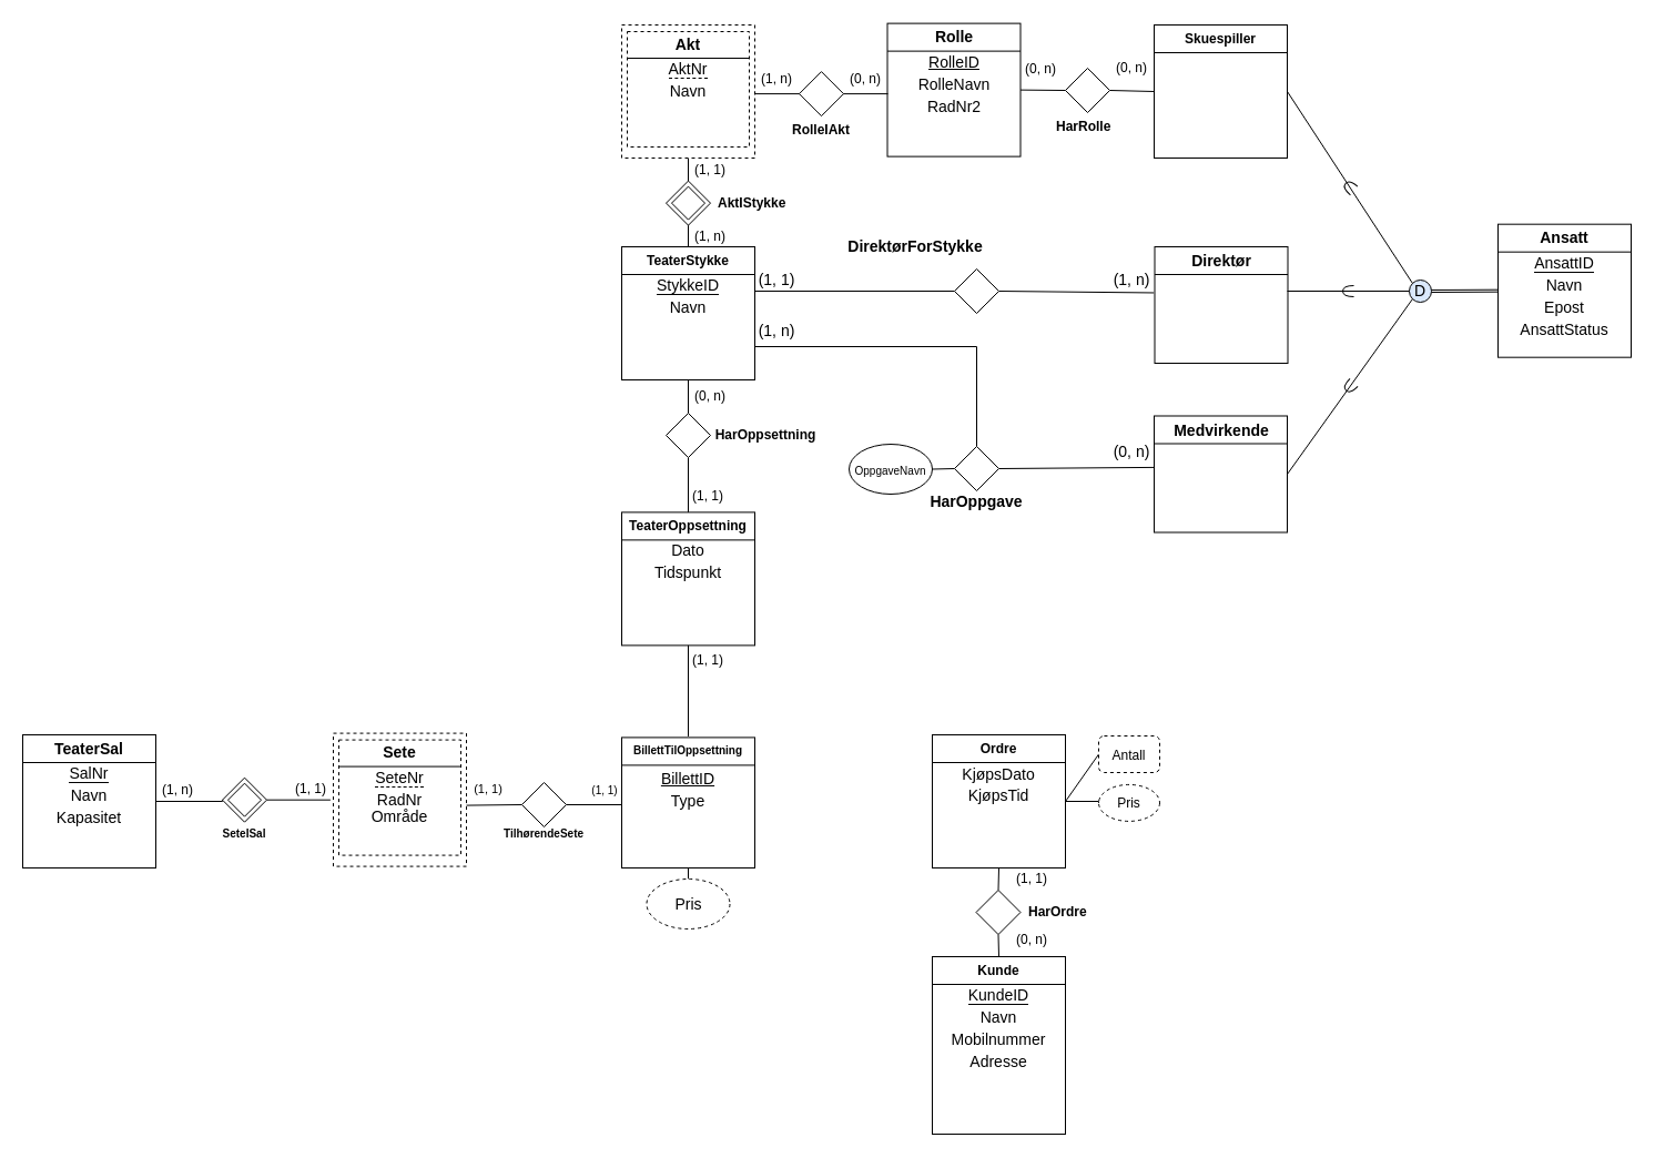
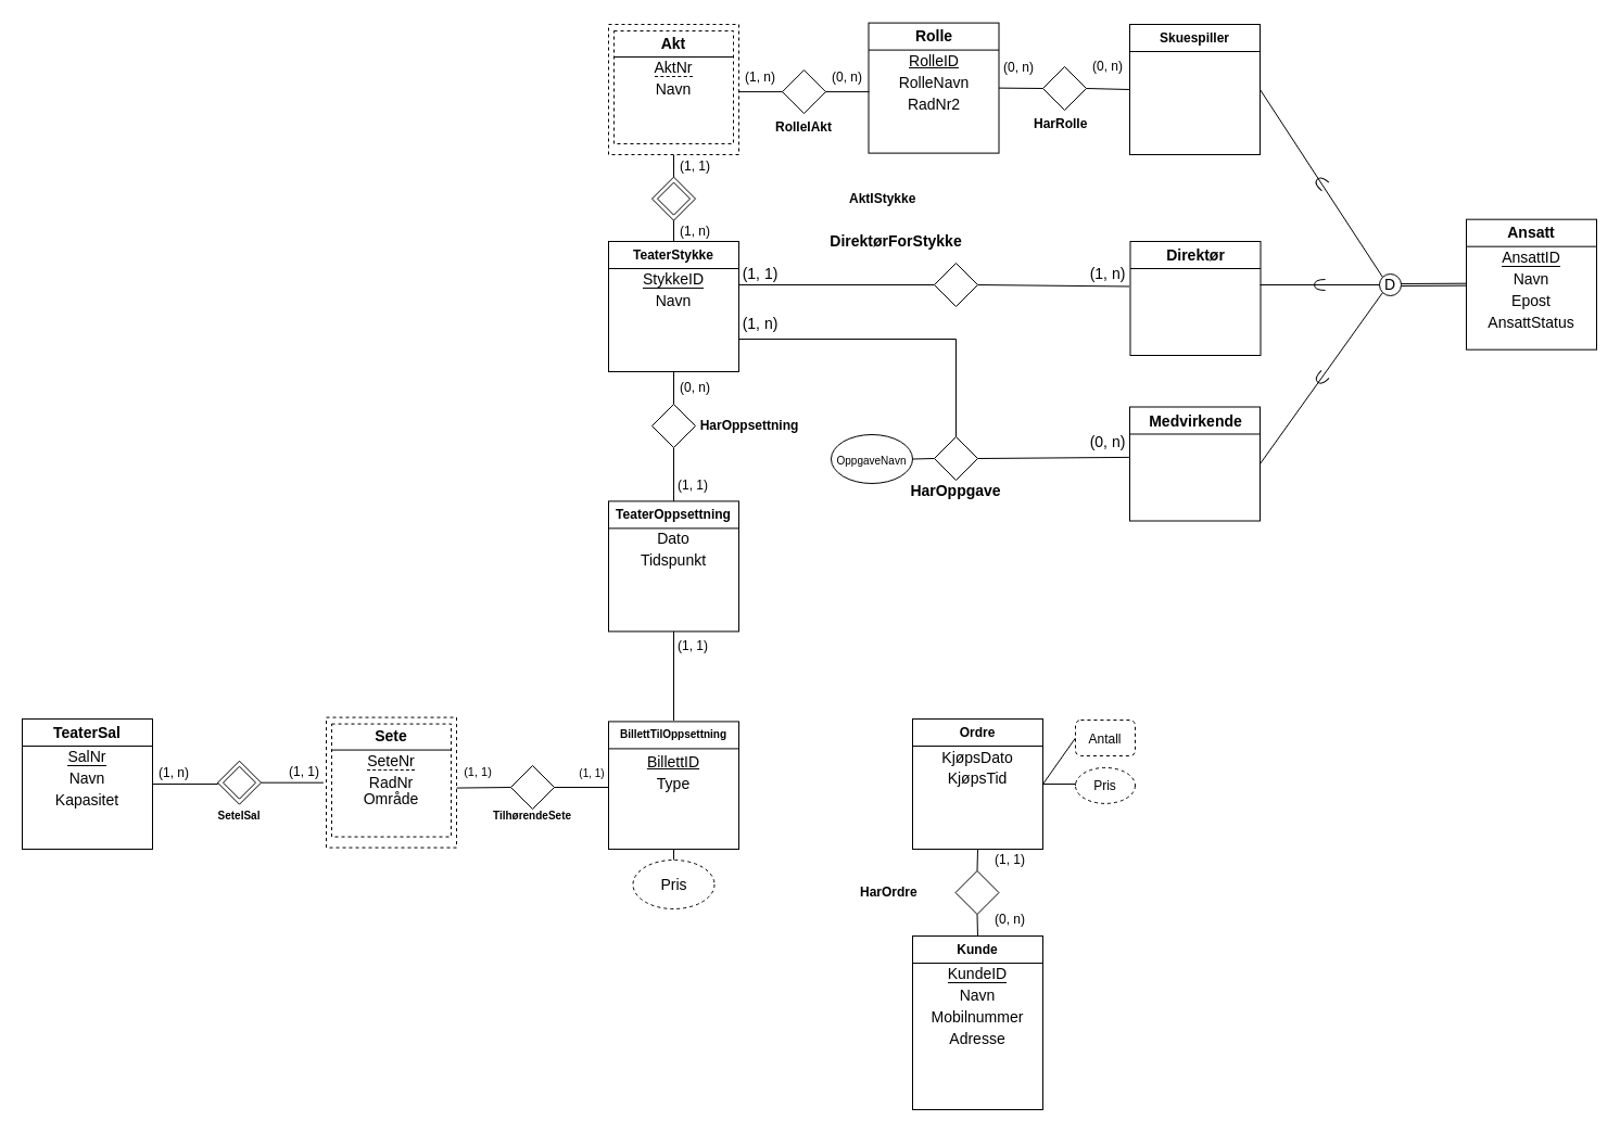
- <mxCell id="68" value="&lt;div style=&quot;text-align: center;&quot;&gt;&lt;span style=&quot;background-color: initial;&quot;&gt;&lt;b&gt;AktIStykke&lt;/b&gt;&lt;/span&gt;&lt;/div&gt;" style="text;strokeColor=none;align=left;fillColor=none;html=1;verticalAlign=middle;whiteSpace=wrap;rounded=0;fontSize=12;fontFamily=Helvetica;fontColor=default;" parent="1" vertex="1"><mxGeometry x="645" y="172.61" width="60" height="20" as="geometry" /></mxCell>
+ <mxCell id="68" value="&lt;div style=&quot;text-align: center;&quot;&gt;&lt;span style=&quot;background-color: initial;&quot;&gt;&lt;b&gt;AktIStykke&lt;/b&gt;&lt;/span&gt;&lt;/div&gt;" style="text;strokeColor=none;align=left;fillColor=none;html=1;verticalAlign=middle;whiteSpace=wrap;rounded=0;fontSize=12;fontFamily=Helvetica;fontColor=default;" parent="1" vertex="1"><mxGeometry x="780" y="172.61" width="60" height="20" as="geometry" /></mxCell>
- <mxCell id="110" value="D" style="ellipse;whiteSpace=wrap;html=1;aspect=fixed;fontColor=#000000;fontFamily=Helvetica;fontSize=14;fillColor=#dae8fc;" vertex="1" parent="1"><mxGeometry x="1270" y="252" width="20" height="20" as="geometry" /></mxCell>
+ <mxCell id="110" value="D" style="ellipse;whiteSpace=wrap;html=1;aspect=fixed;fontColor=#000000;fontFamily=Helvetica;fontSize=14;" vertex="1" parent="1"><mxGeometry x="1270" y="252" width="20" height="20" as="geometry" /></mxCell>
- <mxCell id="99" value="&lt;b&gt;HarOrdre&lt;/b&gt;" style="text;strokeColor=none;align=left;fillColor=none;html=1;verticalAlign=middle;whiteSpace=wrap;rounded=0;fontSize=12;fontFamily=Helvetica;fontColor=default;" parent="1" vertex="1"><mxGeometry x="924.5" y="812" width="60" height="20" as="geometry" /></mxCell>
+ <mxCell id="99" value="&lt;b&gt;HarOrdre&lt;/b&gt;" style="text;strokeColor=none;align=left;fillColor=none;html=1;verticalAlign=middle;whiteSpace=wrap;rounded=0;fontSize=12;fontFamily=Helvetica;fontColor=default;" parent="1" vertex="1"><mxGeometry x="789.5" y="812" width="60" height="20" as="geometry" /></mxCell>
